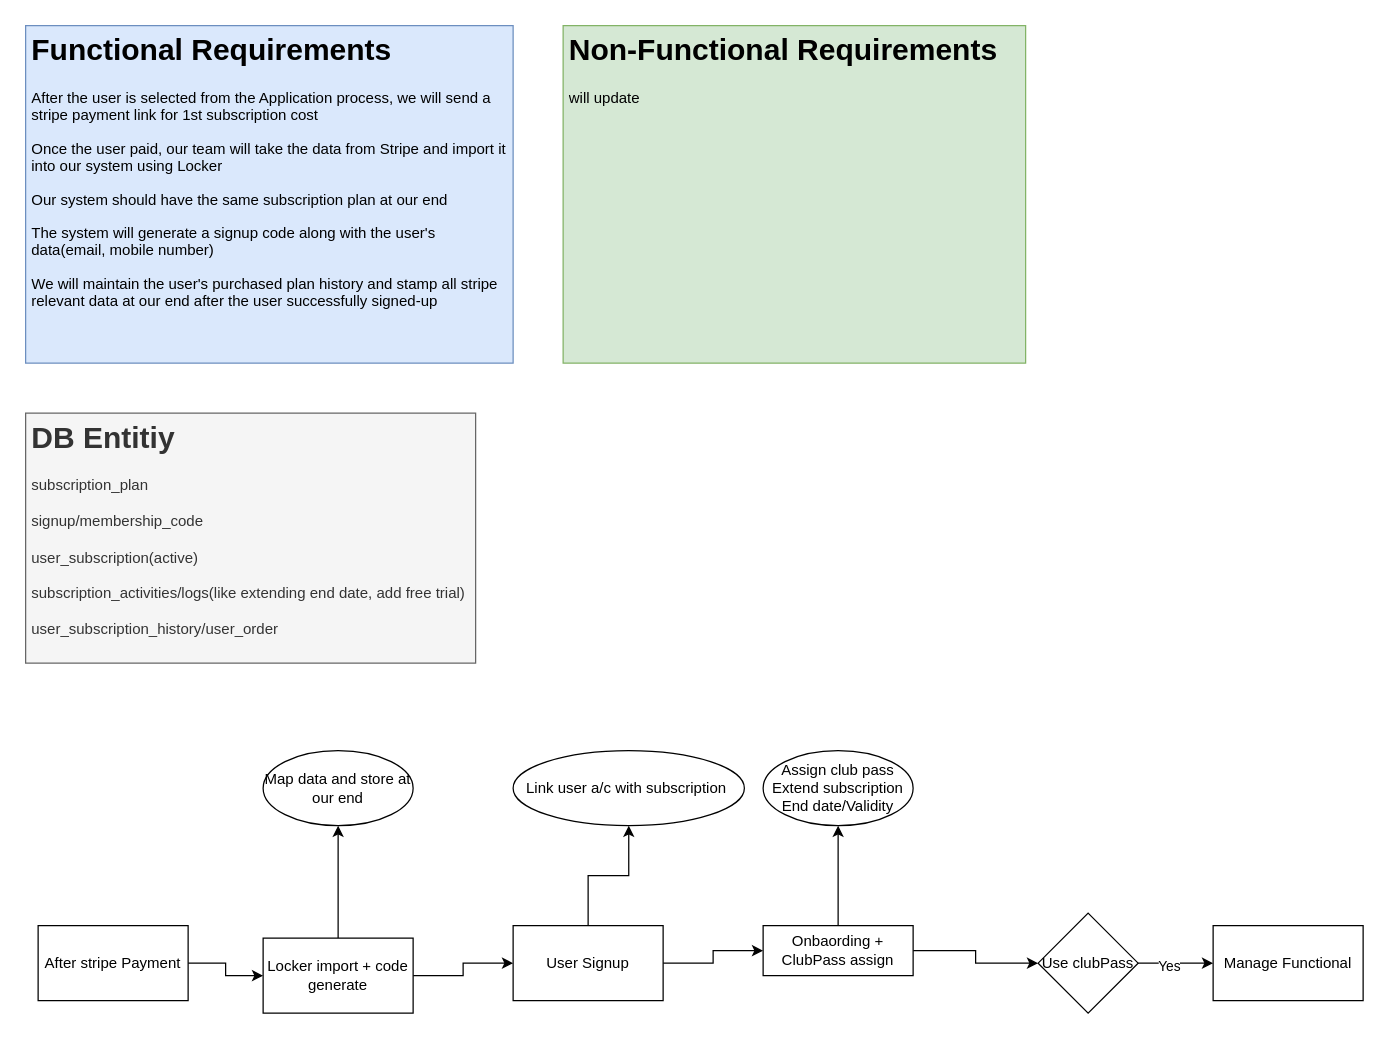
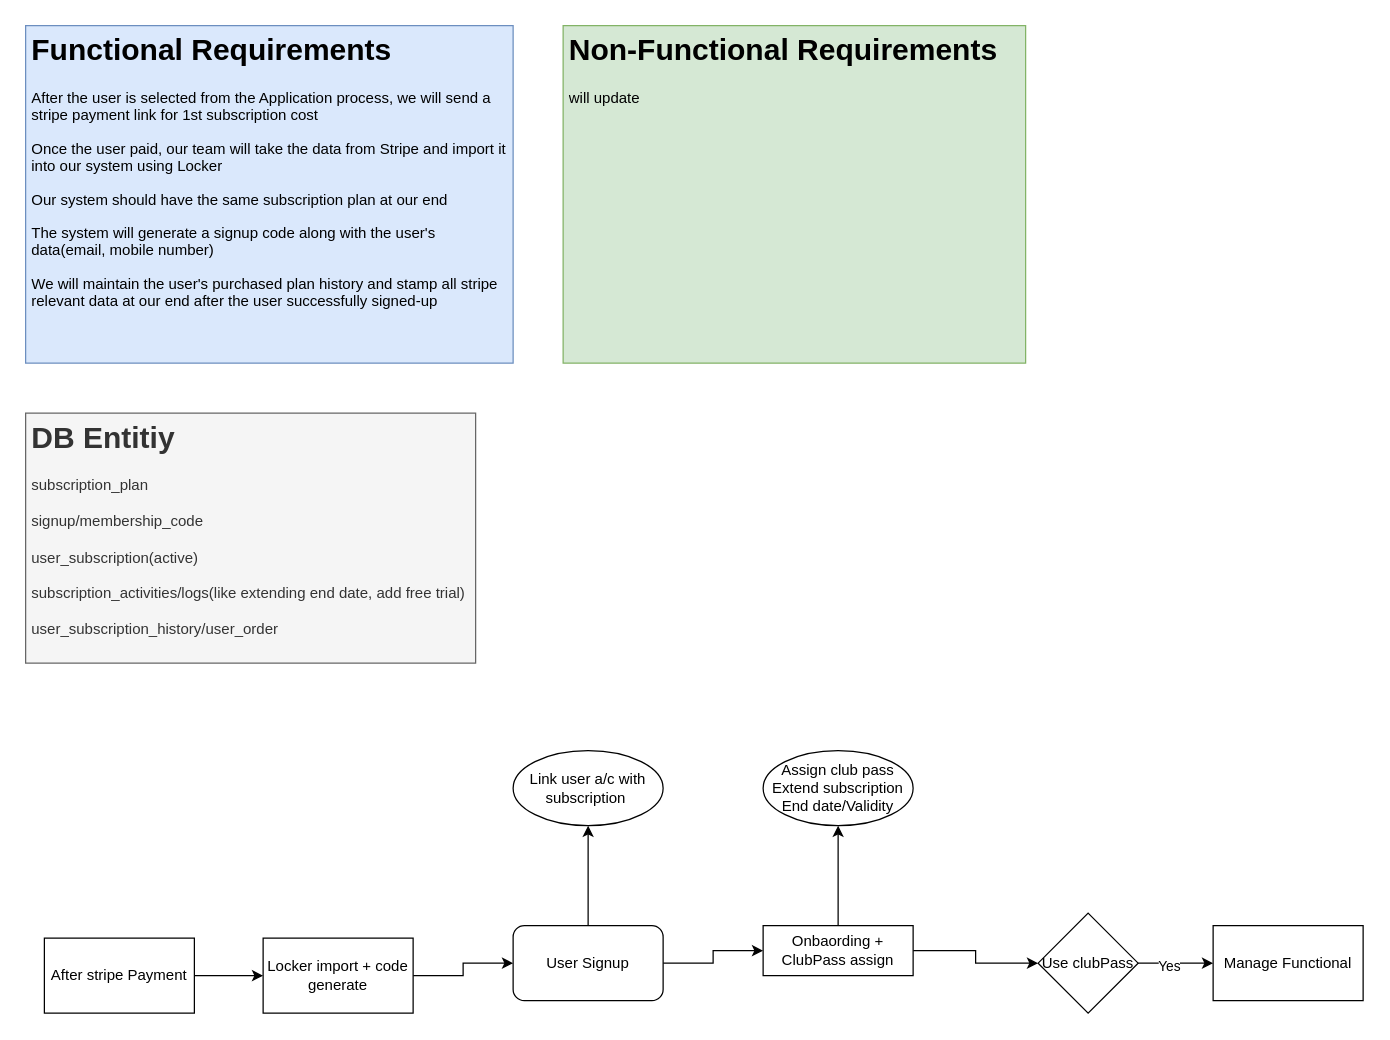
- <mxCell id="17" value="Map data and store at our end" style="ellipse;whiteSpace=wrap;html=1;rounded=0;" vertex="1" parent="1"><mxGeometry x="210" y="600" width="120" height="60" as="geometry" /></mxCell>
- <mxCell id="22" value="Link user a/c with subscription&amp;nbsp;" style="ellipse;whiteSpace=wrap;html=1;rounded=0;" vertex="1" parent="1"><mxGeometry x="410" y="600" width="185" height="60" as="geometry" /></mxCell>
+ <mxCell id="22" value="Link user a/c with subscription&amp;nbsp;" style="ellipse;whiteSpace=wrap;html=1;rounded=0;" vertex="1" parent="1"><mxGeometry x="410" y="600" width="120" height="60" as="geometry" /></mxCell>
- <mxCell id="8" value="" style="edgeStyle=orthogonalEdgeStyle;rounded=0;orthogonalLoop=1;jettySize=auto;html=1;" edge="1" parent="1" source="9" target="17"><mxGeometry relative="1" as="geometry" /></mxCell>
- <mxCell id="6" value="After stripe Payment" style="rounded=0;whiteSpace=wrap;html=1;" vertex="1" parent="1"><mxGeometry x="30" y="740" width="120" height="60" as="geometry" /></mxCell>
+ <mxCell id="6" value="After stripe Payment" style="rounded=0;whiteSpace=wrap;html=1;" vertex="1" parent="1"><mxGeometry x="35" y="750" width="120" height="60" as="geometry" /></mxCell>
- <mxCell id="12" value="User Signup" style="whiteSpace=wrap;html=1;rounded=0;" vertex="1" parent="1"><mxGeometry x="410" y="740" width="120" height="60" as="geometry" /></mxCell>
+ <mxCell id="12" value="User Signup" style="whiteSpace=wrap;html=1;rounded=1;" vertex="1" parent="1"><mxGeometry x="410" y="740" width="120" height="60" as="geometry" /></mxCell>
